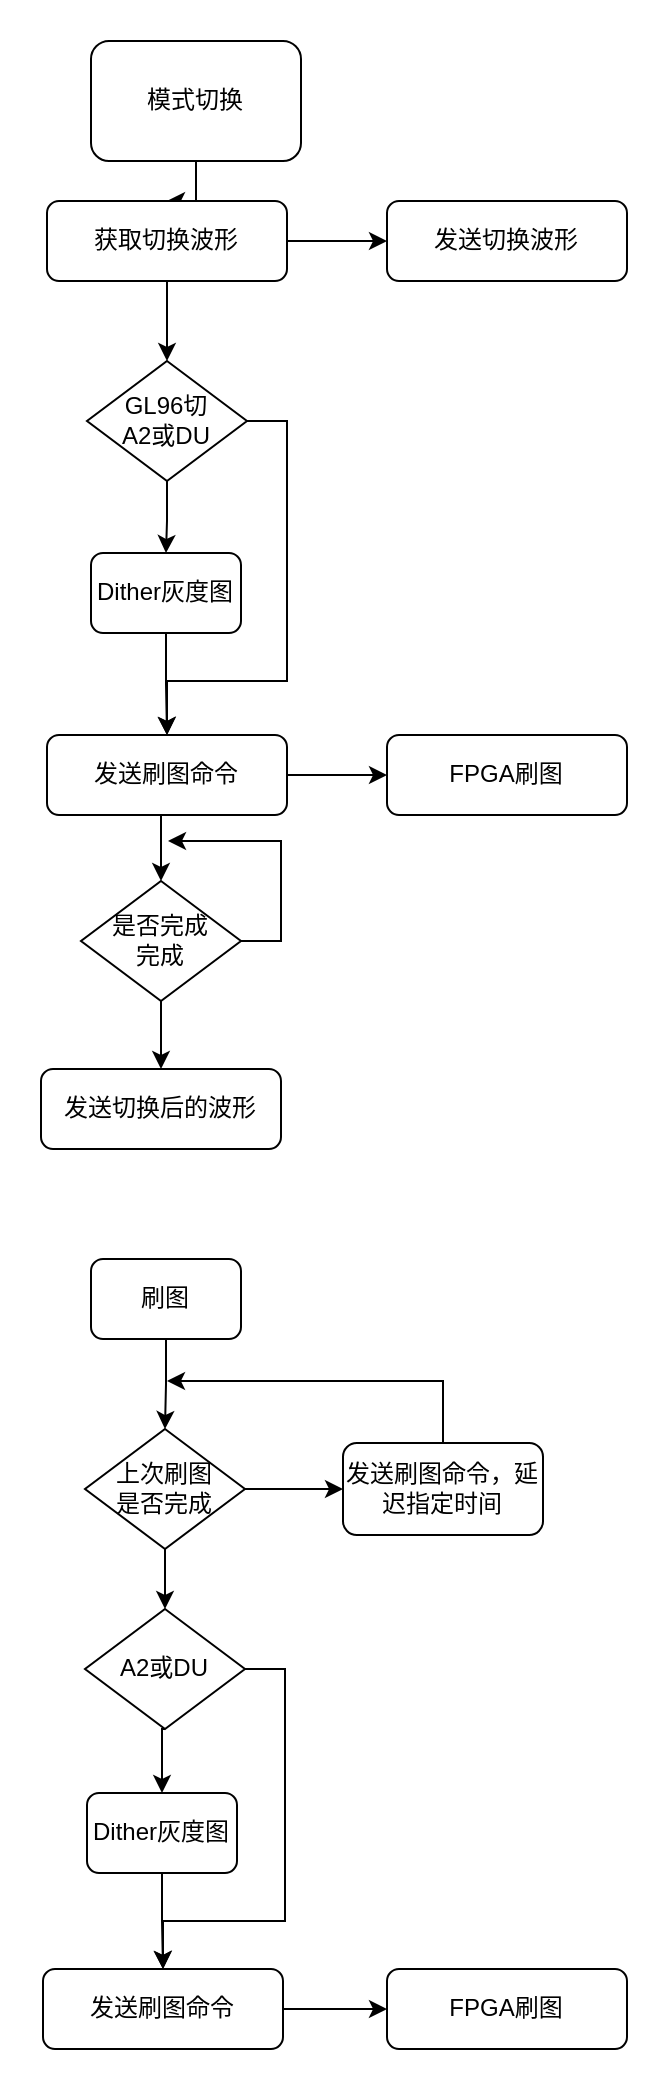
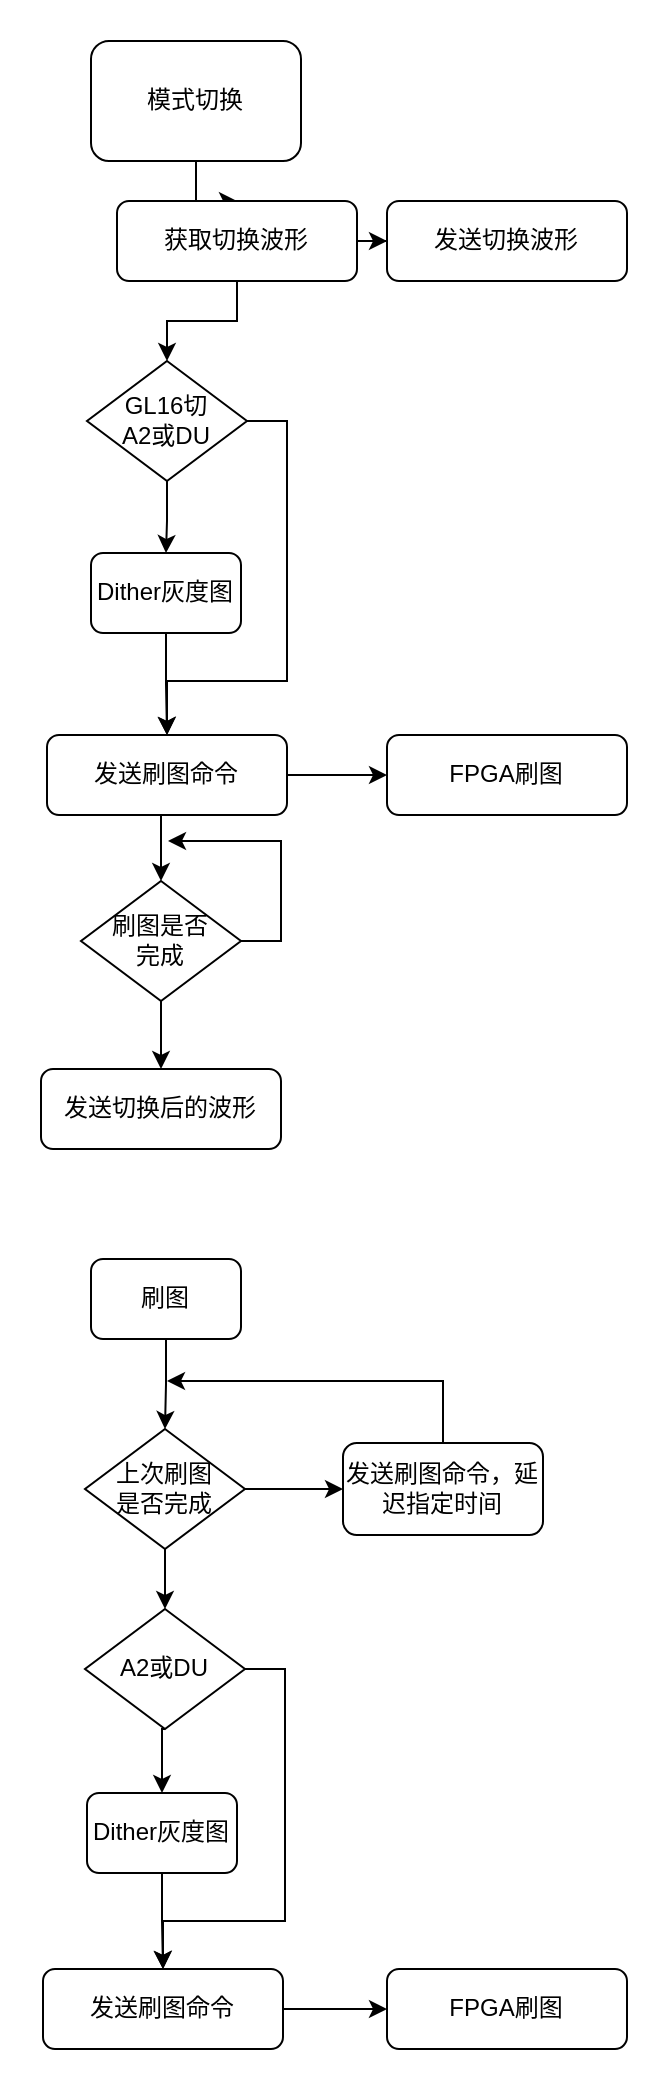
- <mxCell id="6" value="获取切换波形" style="whiteSpace=wrap;html=1;rounded=1;glass=0;strokeWidth=1;shadow=0;" vertex="1" parent="1"><mxGeometry x="23" y="100" width="120" height="40" as="geometry" /></mxCell>
+ <mxCell id="6" value="获取切换波形" style="whiteSpace=wrap;html=1;rounded=1;glass=0;strokeWidth=1;shadow=0;" vertex="1" parent="1"><mxGeometry x="58" y="100" width="120" height="40" as="geometry" /></mxCell>
- <mxCell id="12" value="GL96切&lt;div&gt;A2或DU&lt;/div&gt;" style="rhombus;whiteSpace=wrap;html=1;" vertex="1" parent="1"><mxGeometry x="43" y="180" width="80" height="60" as="geometry" /></mxCell>
+ <mxCell id="12" value="GL16切&lt;div&gt;A2或DU&lt;/div&gt;" style="rhombus;whiteSpace=wrap;html=1;" vertex="1" parent="1"><mxGeometry x="43" y="180" width="80" height="60" as="geometry" /></mxCell>
- <mxCell id="19" value="是否完成&lt;div&gt;完成&lt;/div&gt;" style="rhombus;whiteSpace=wrap;html=1;" vertex="1" parent="1"><mxGeometry x="40" y="440" width="80" height="60" as="geometry" /></mxCell>
+ <mxCell id="19" value="刷图是否&lt;div&gt;完成&lt;/div&gt;" style="rhombus;whiteSpace=wrap;html=1;" vertex="1" parent="1"><mxGeometry x="40" y="440" width="80" height="60" as="geometry" /></mxCell>
